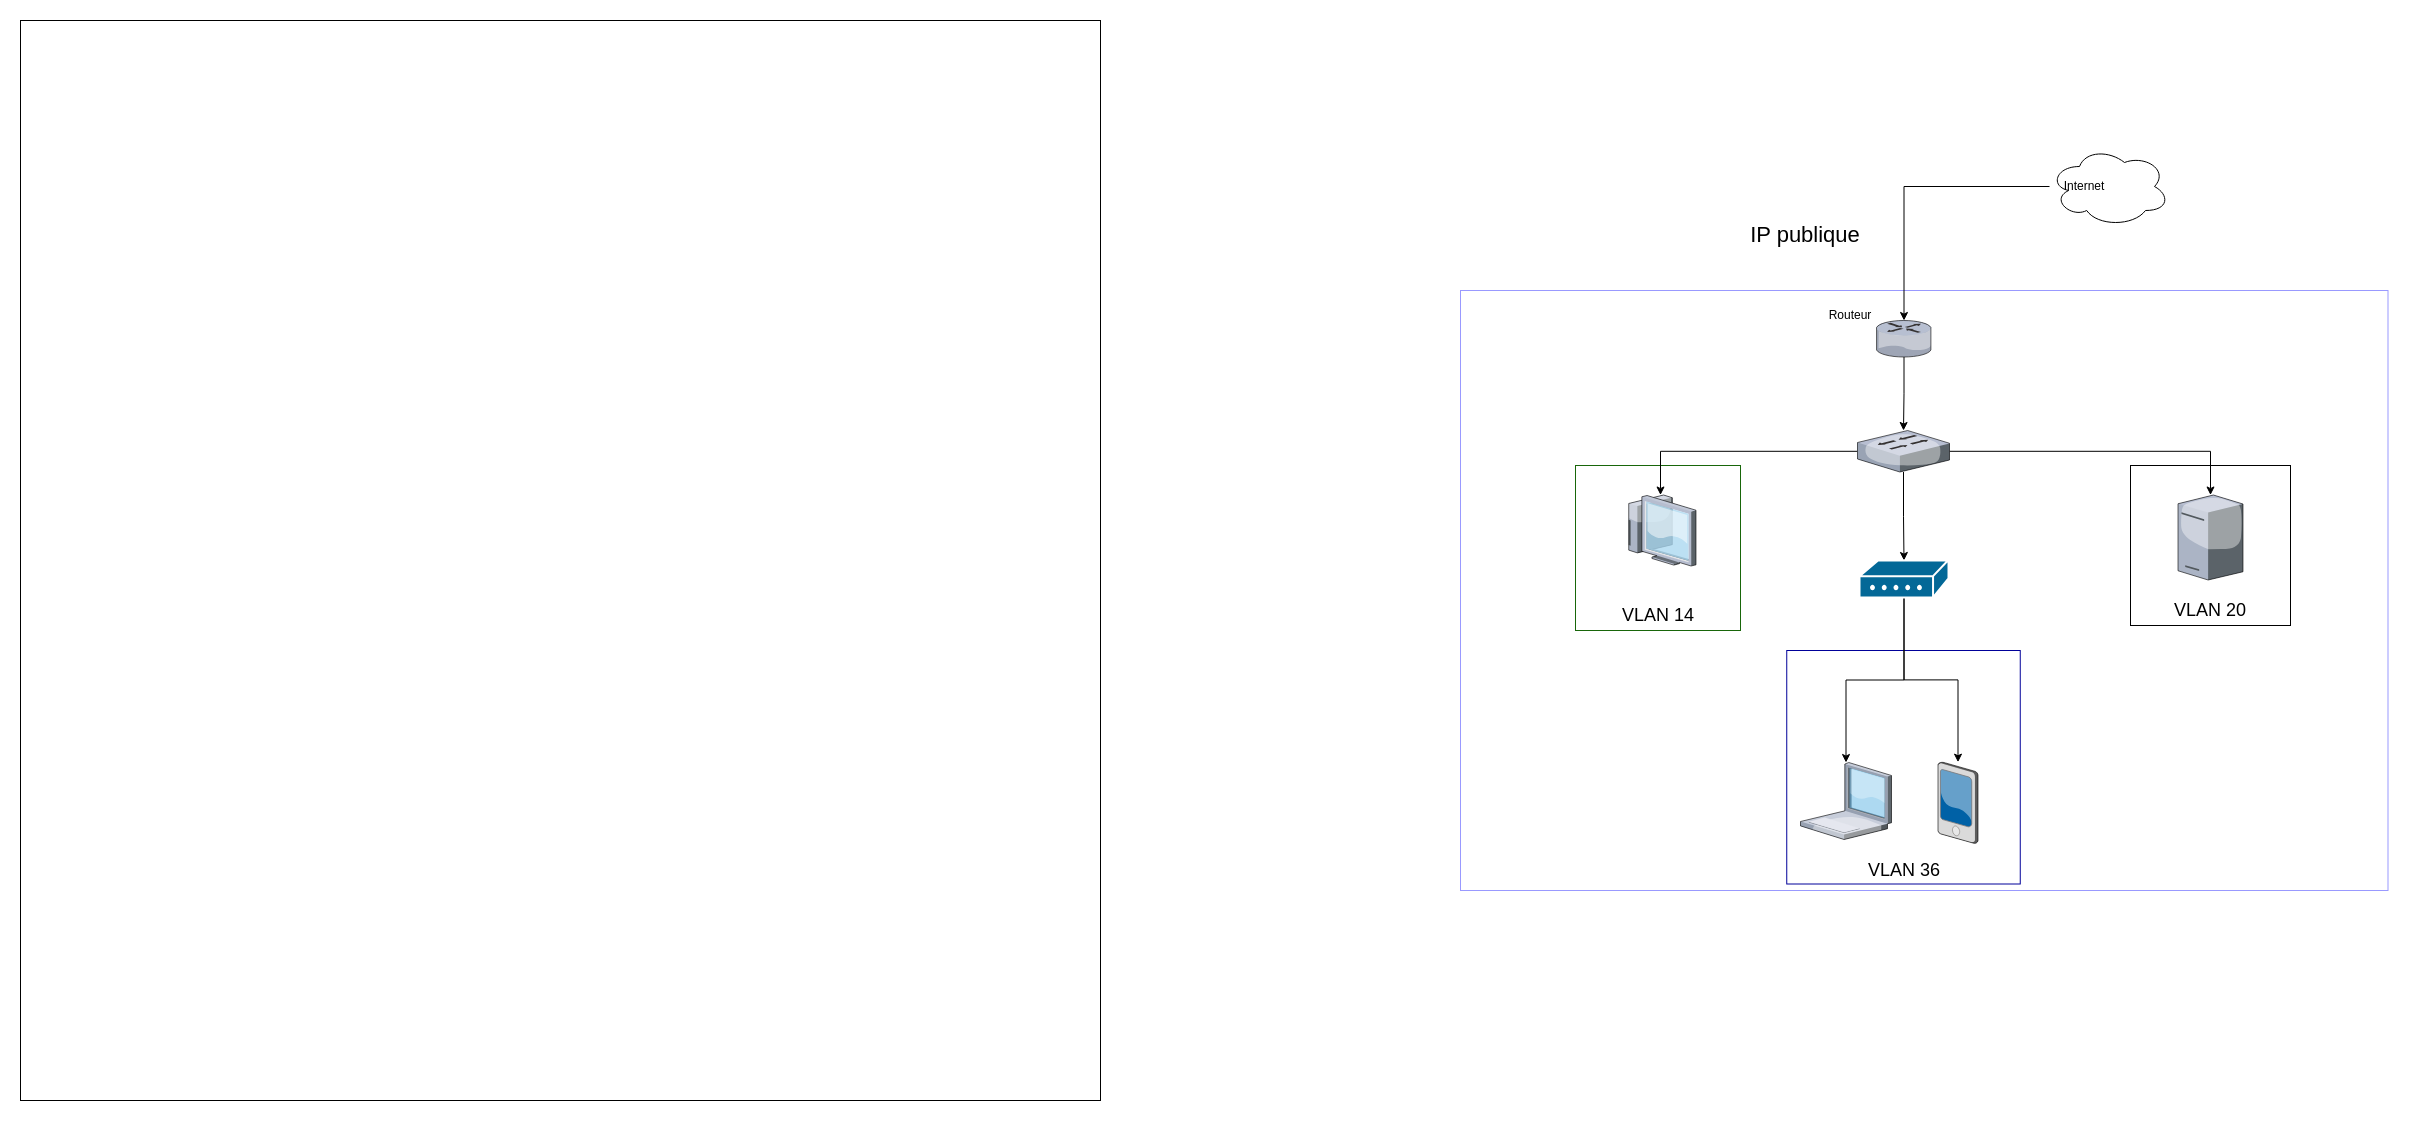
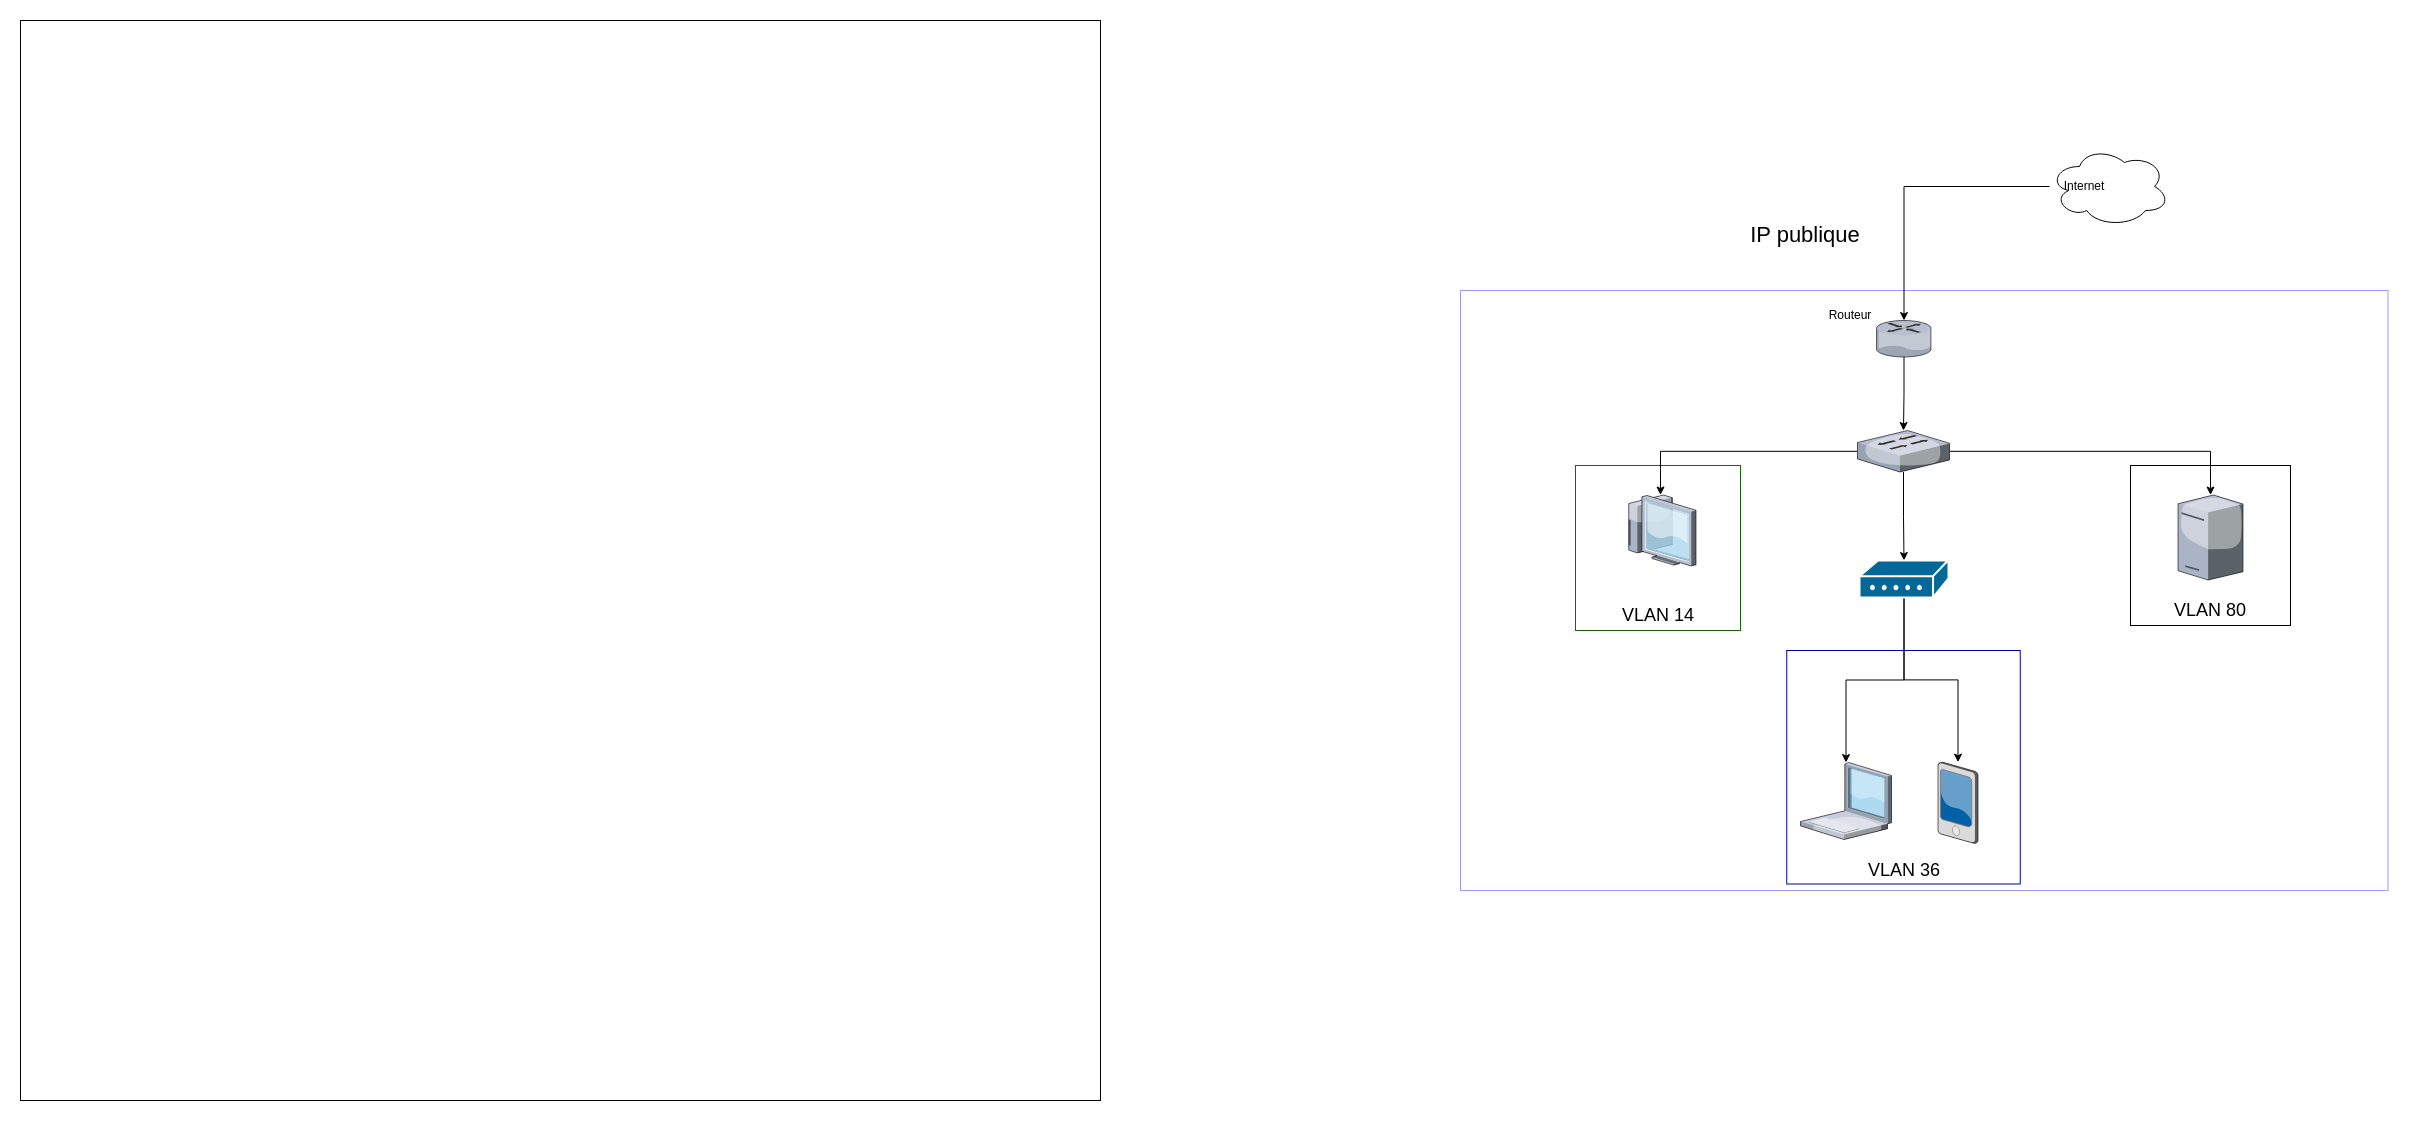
- <mxCell id="17" value="&lt;font style=&quot;font-size: 18px;&quot;&gt;VLAN 20&lt;/font&gt;" style="text;strokeColor=none;align=center;fillColor=none;html=1;verticalAlign=middle;whiteSpace=wrap;rounded=0;" parent="1" vertex="1"><mxGeometry x="2120" y="595" width="180" height="30" as="geometry" /></mxCell>
+ <mxCell id="17" value="&lt;font style=&quot;font-size: 18px;&quot;&gt;VLAN 80&lt;/font&gt;" style="text;strokeColor=none;align=center;fillColor=none;html=1;verticalAlign=middle;whiteSpace=wrap;rounded=0;" parent="1" vertex="1"><mxGeometry x="2120" y="595" width="180" height="30" as="geometry" /></mxCell>
